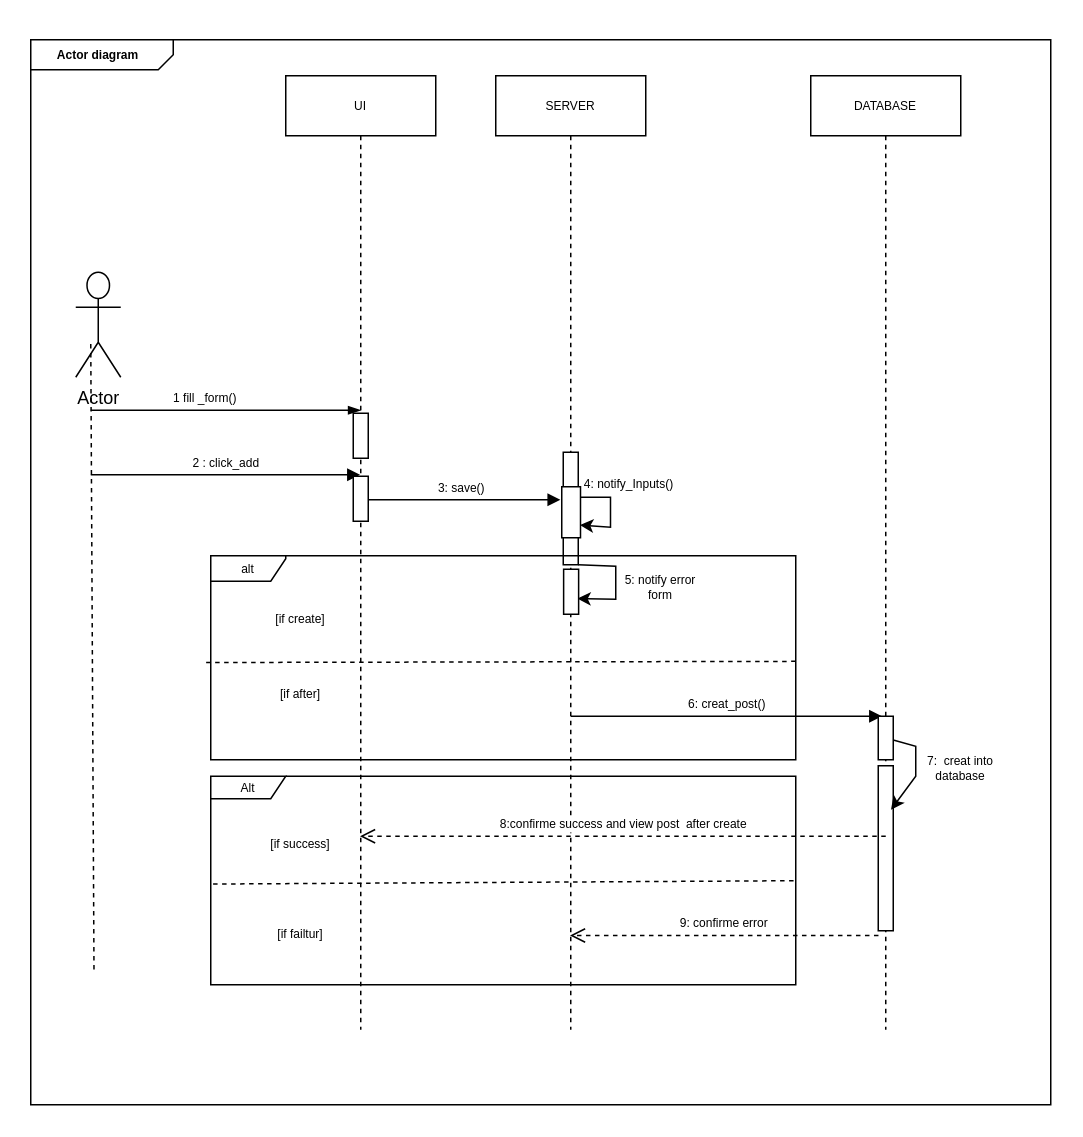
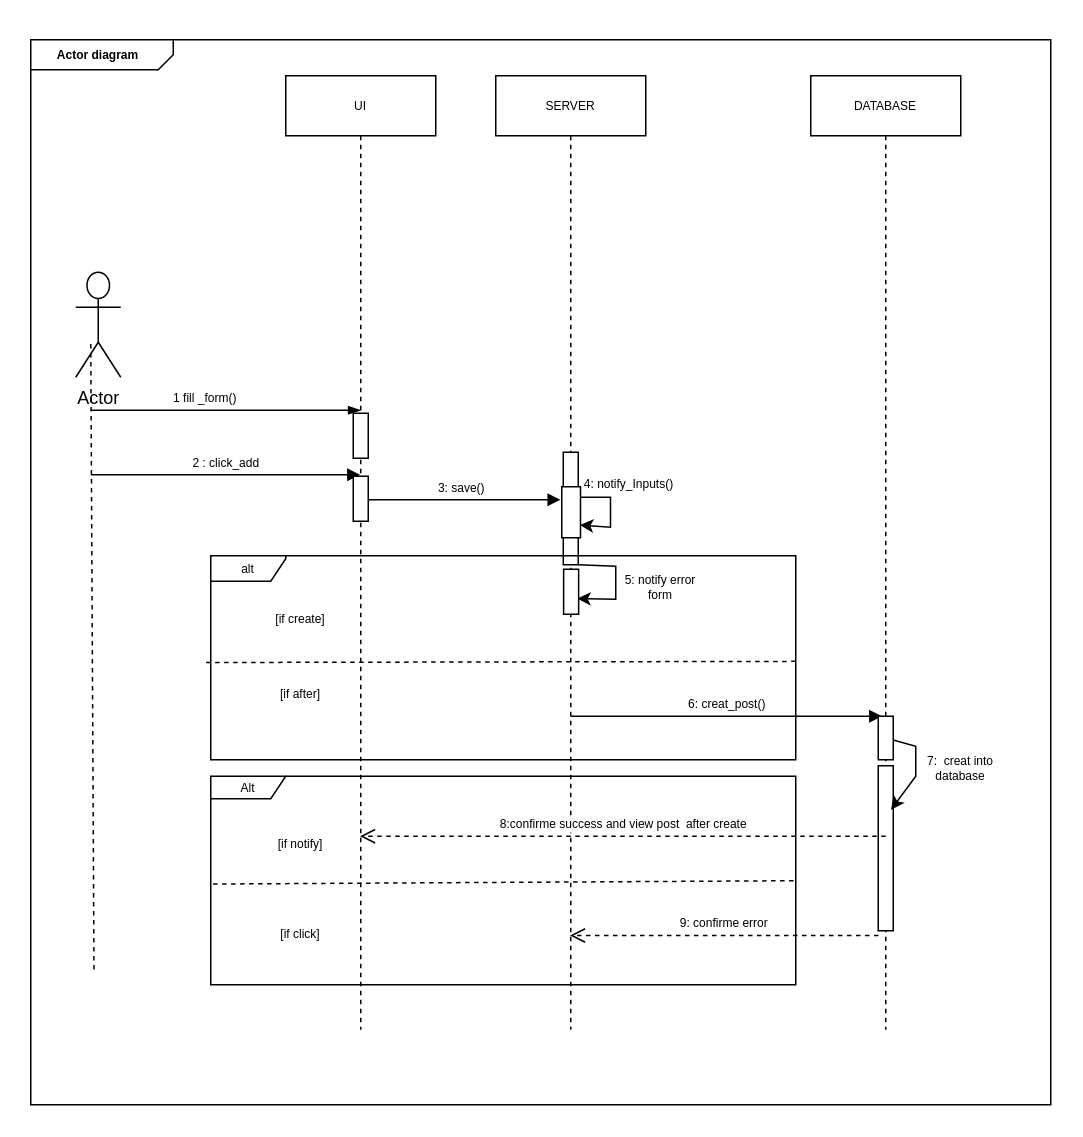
- <mxCell id="31" value="[if success]" style="text;html=1;strokeColor=none;fillColor=none;align=center;verticalAlign=middle;whiteSpace=wrap;rounded=0;fontFamily=Helvetica;fontSize=8;fontColor=#000000;" parent="2" vertex="1"><mxGeometry x="150" y="521" width="60" height="30" as="geometry" /></mxCell>
+ <mxCell id="31" value="[if notify]" style="text;html=1;strokeColor=none;fillColor=none;align=center;verticalAlign=middle;whiteSpace=wrap;rounded=0;fontFamily=Helvetica;fontSize=8;fontColor=#000000;" parent="2" vertex="1"><mxGeometry x="150" y="521" width="60" height="30" as="geometry" /></mxCell>
- <mxCell id="30" value="[if failtur]" style="text;html=1;strokeColor=none;fillColor=none;align=center;verticalAlign=middle;whiteSpace=wrap;rounded=0;fontFamily=Helvetica;fontSize=8;fontColor=#000000;" parent="2" vertex="1"><mxGeometry x="150" y="581" width="60" height="30" as="geometry" /></mxCell>
+ <mxCell id="30" value="[if click]" style="text;html=1;strokeColor=none;fillColor=none;align=center;verticalAlign=middle;whiteSpace=wrap;rounded=0;fontFamily=Helvetica;fontSize=8;fontColor=#000000;" parent="2" vertex="1"><mxGeometry x="150" y="581" width="60" height="30" as="geometry" /></mxCell>
